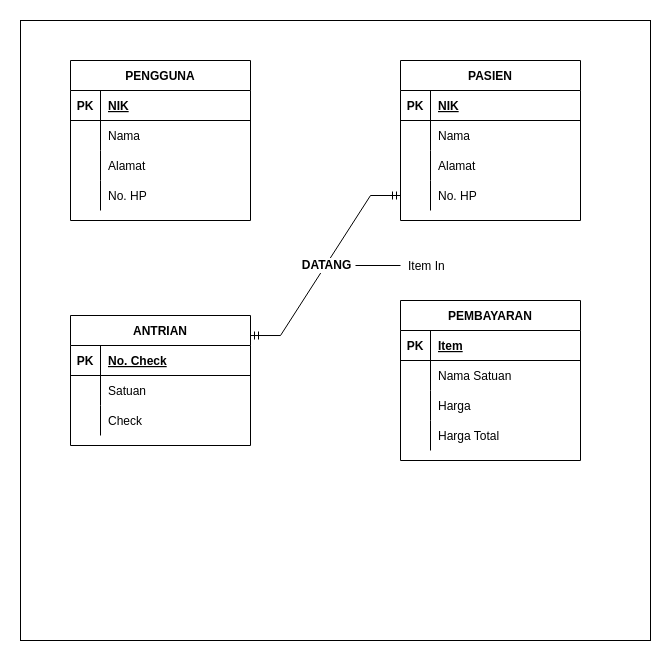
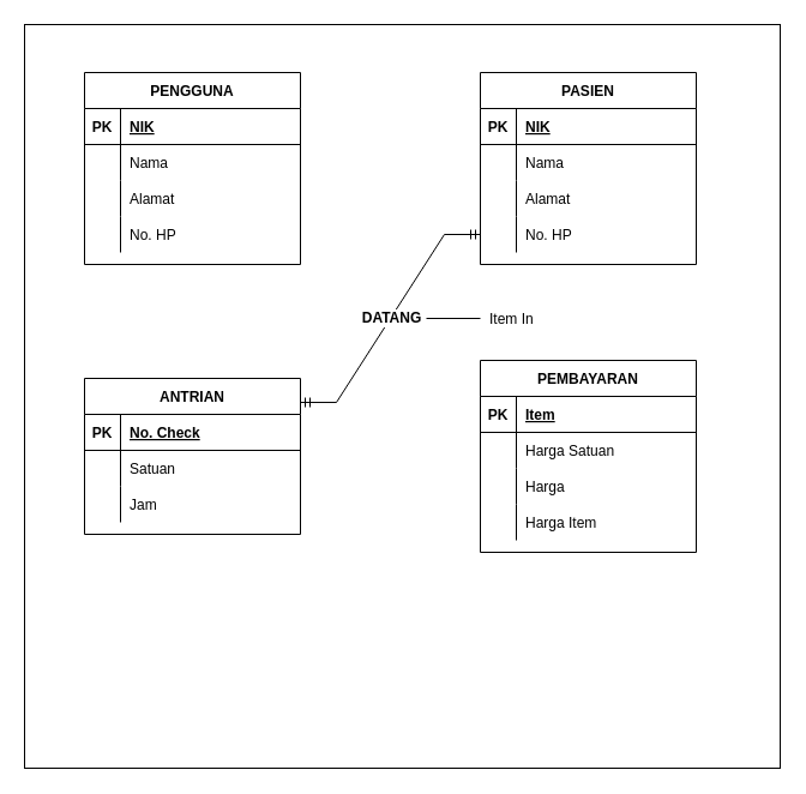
- <mxCell id="45" value="Nama Satuan" style="shape=partialRectangle;connectable=0;fillColor=none;top=0;left=0;bottom=0;right=0;align=left;spacingLeft=6;overflow=hidden;" vertex="1" parent="43"><mxGeometry x="30" width="150" height="30" as="geometry"><mxRectangle width="150" height="30" as="alternateBounds" /></mxGeometry></mxCell>
+ <mxCell id="45" value="Harga Satuan" style="shape=partialRectangle;connectable=0;fillColor=none;top=0;left=0;bottom=0;right=0;align=left;spacingLeft=6;overflow=hidden;" vertex="1" parent="43"><mxGeometry x="30" width="150" height="30" as="geometry"><mxRectangle width="150" height="30" as="alternateBounds" /></mxGeometry></mxCell>
- <mxCell id="38" value="Check" style="shape=partialRectangle;connectable=0;fillColor=none;top=0;left=0;bottom=0;right=0;align=left;spacingLeft=6;overflow=hidden;" vertex="1" parent="36"><mxGeometry x="30" width="150" height="30" as="geometry"><mxRectangle width="150" height="30" as="alternateBounds" /></mxGeometry></mxCell>
+ <mxCell id="38" value="Jam" style="shape=partialRectangle;connectable=0;fillColor=none;top=0;left=0;bottom=0;right=0;align=left;spacingLeft=6;overflow=hidden;" vertex="1" parent="36"><mxGeometry x="30" width="150" height="30" as="geometry"><mxRectangle width="150" height="30" as="alternateBounds" /></mxGeometry></mxCell>
- <mxCell id="51" value="Harga Total" style="shape=partialRectangle;connectable=0;fillColor=none;top=0;left=0;bottom=0;right=0;align=left;spacingLeft=6;overflow=hidden;" vertex="1" parent="49"><mxGeometry x="30" width="150" height="30" as="geometry"><mxRectangle width="150" height="30" as="alternateBounds" /></mxGeometry></mxCell>
+ <mxCell id="51" value="Harga Item" style="shape=partialRectangle;connectable=0;fillColor=none;top=0;left=0;bottom=0;right=0;align=left;spacingLeft=6;overflow=hidden;" vertex="1" parent="49"><mxGeometry x="30" width="150" height="30" as="geometry"><mxRectangle width="150" height="30" as="alternateBounds" /></mxGeometry></mxCell>
